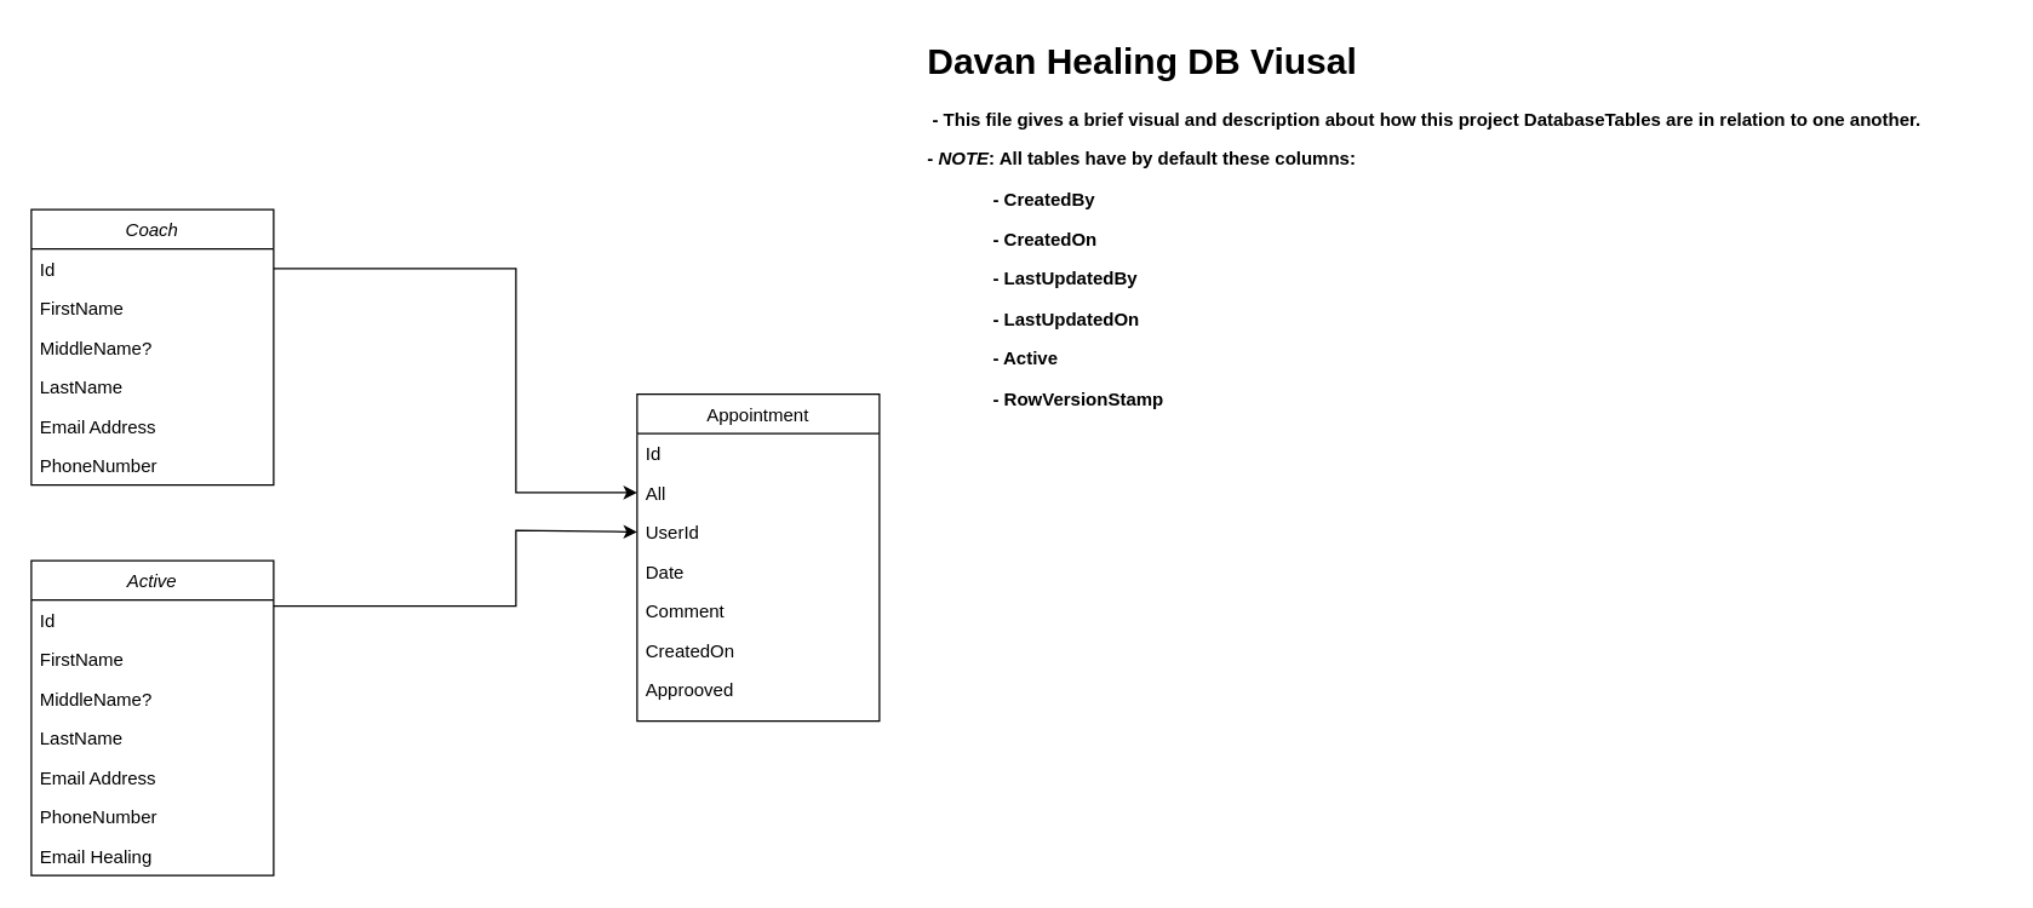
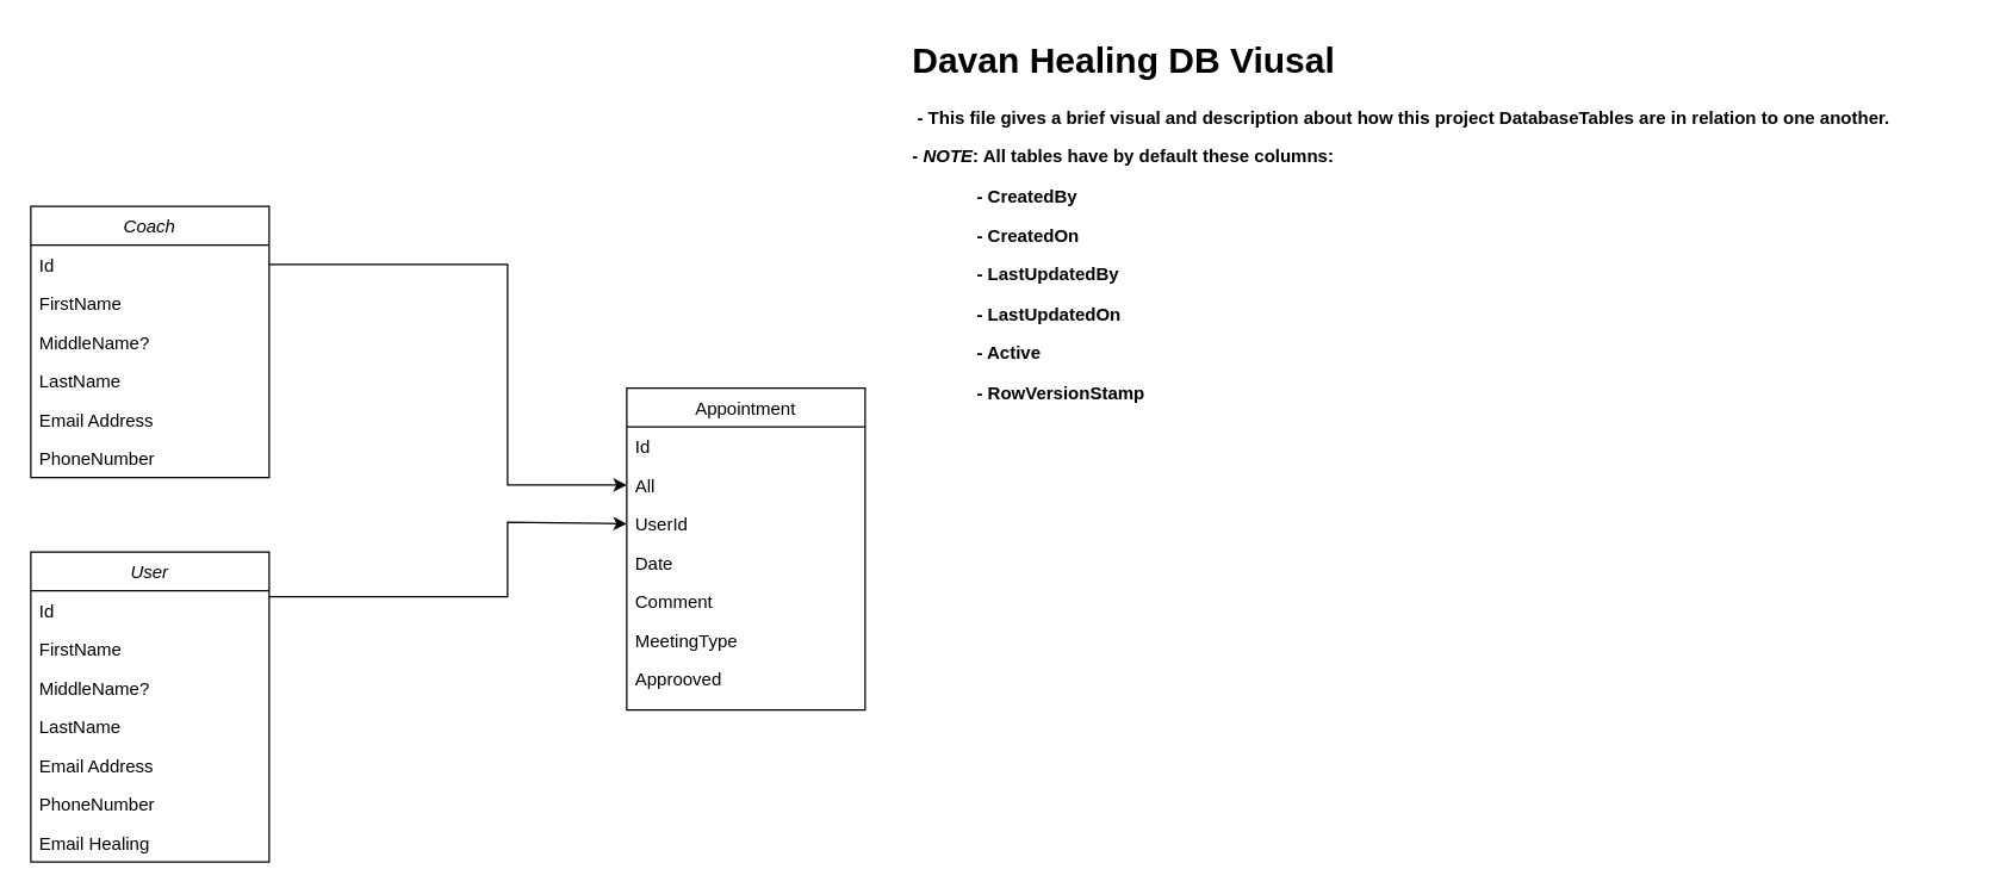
- <mxCell id="17" value="Active" style="swimlane;fontStyle=2;align=center;verticalAlign=top;childLayout=stackLayout;horizontal=1;startSize=26;horizontalStack=0;resizeParent=1;resizeLast=0;collapsible=1;marginBottom=0;rounded=0;shadow=0;strokeWidth=1;" vertex="1" parent="1"><mxGeometry x="20" y="370" width="160" height="208" as="geometry"><mxRectangle x="230" y="140" width="160" height="26" as="alternateBounds" /></mxGeometry></mxCell>
+ <mxCell id="17" value="User" style="swimlane;fontStyle=2;align=center;verticalAlign=top;childLayout=stackLayout;horizontal=1;startSize=26;horizontalStack=0;resizeParent=1;resizeLast=0;collapsible=1;marginBottom=0;rounded=0;shadow=0;strokeWidth=1;" vertex="1" parent="1"><mxGeometry x="20" y="370" width="160" height="208" as="geometry"><mxRectangle x="230" y="140" width="160" height="26" as="alternateBounds" /></mxGeometry></mxCell>
- <mxCell id="8" value="CreatedOn" style="text;align=left;verticalAlign=top;spacingLeft=4;spacingRight=4;overflow=hidden;rotatable=0;points=[[0,0.5],[1,0.5]];portConstraint=eastwest;rounded=0;shadow=0;html=0;" vertex="1" parent="2"><mxGeometry y="156" width="160" height="26" as="geometry" /></mxCell>
+ <mxCell id="8" value="MeetingType" style="text;align=left;verticalAlign=top;spacingLeft=4;spacingRight=4;overflow=hidden;rotatable=0;points=[[0,0.5],[1,0.5]];portConstraint=eastwest;rounded=0;shadow=0;html=0;" vertex="1" parent="2"><mxGeometry y="156" width="160" height="26" as="geometry" /></mxCell>
